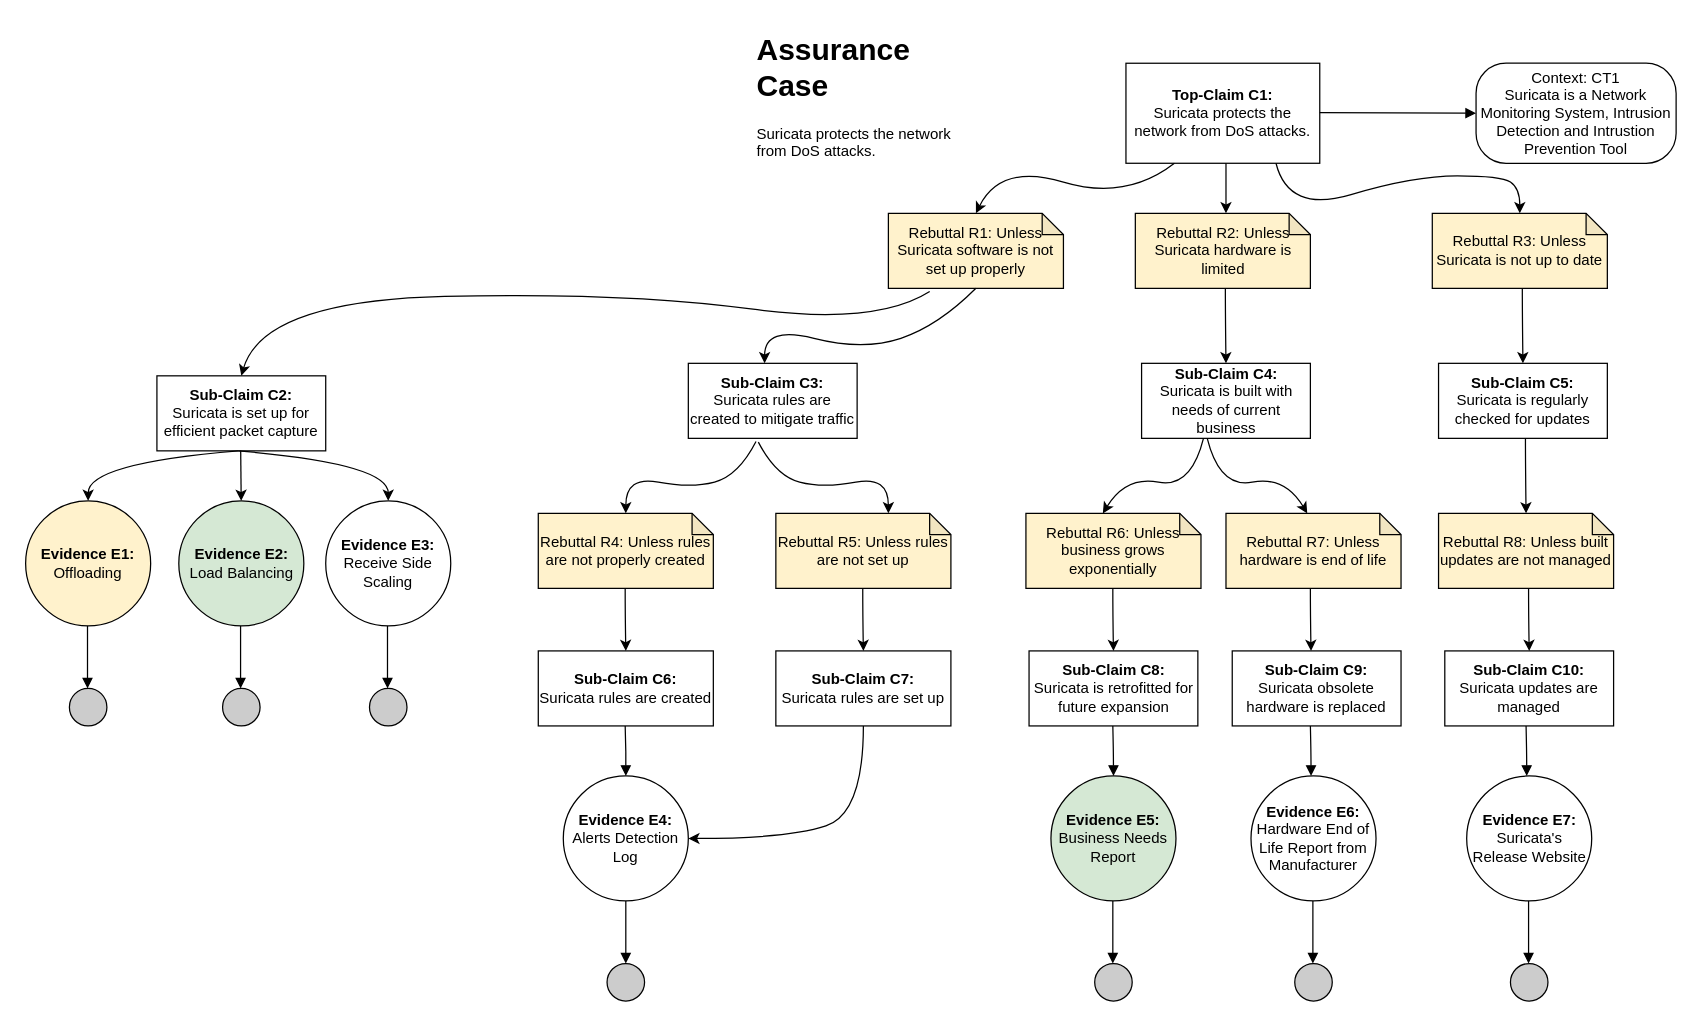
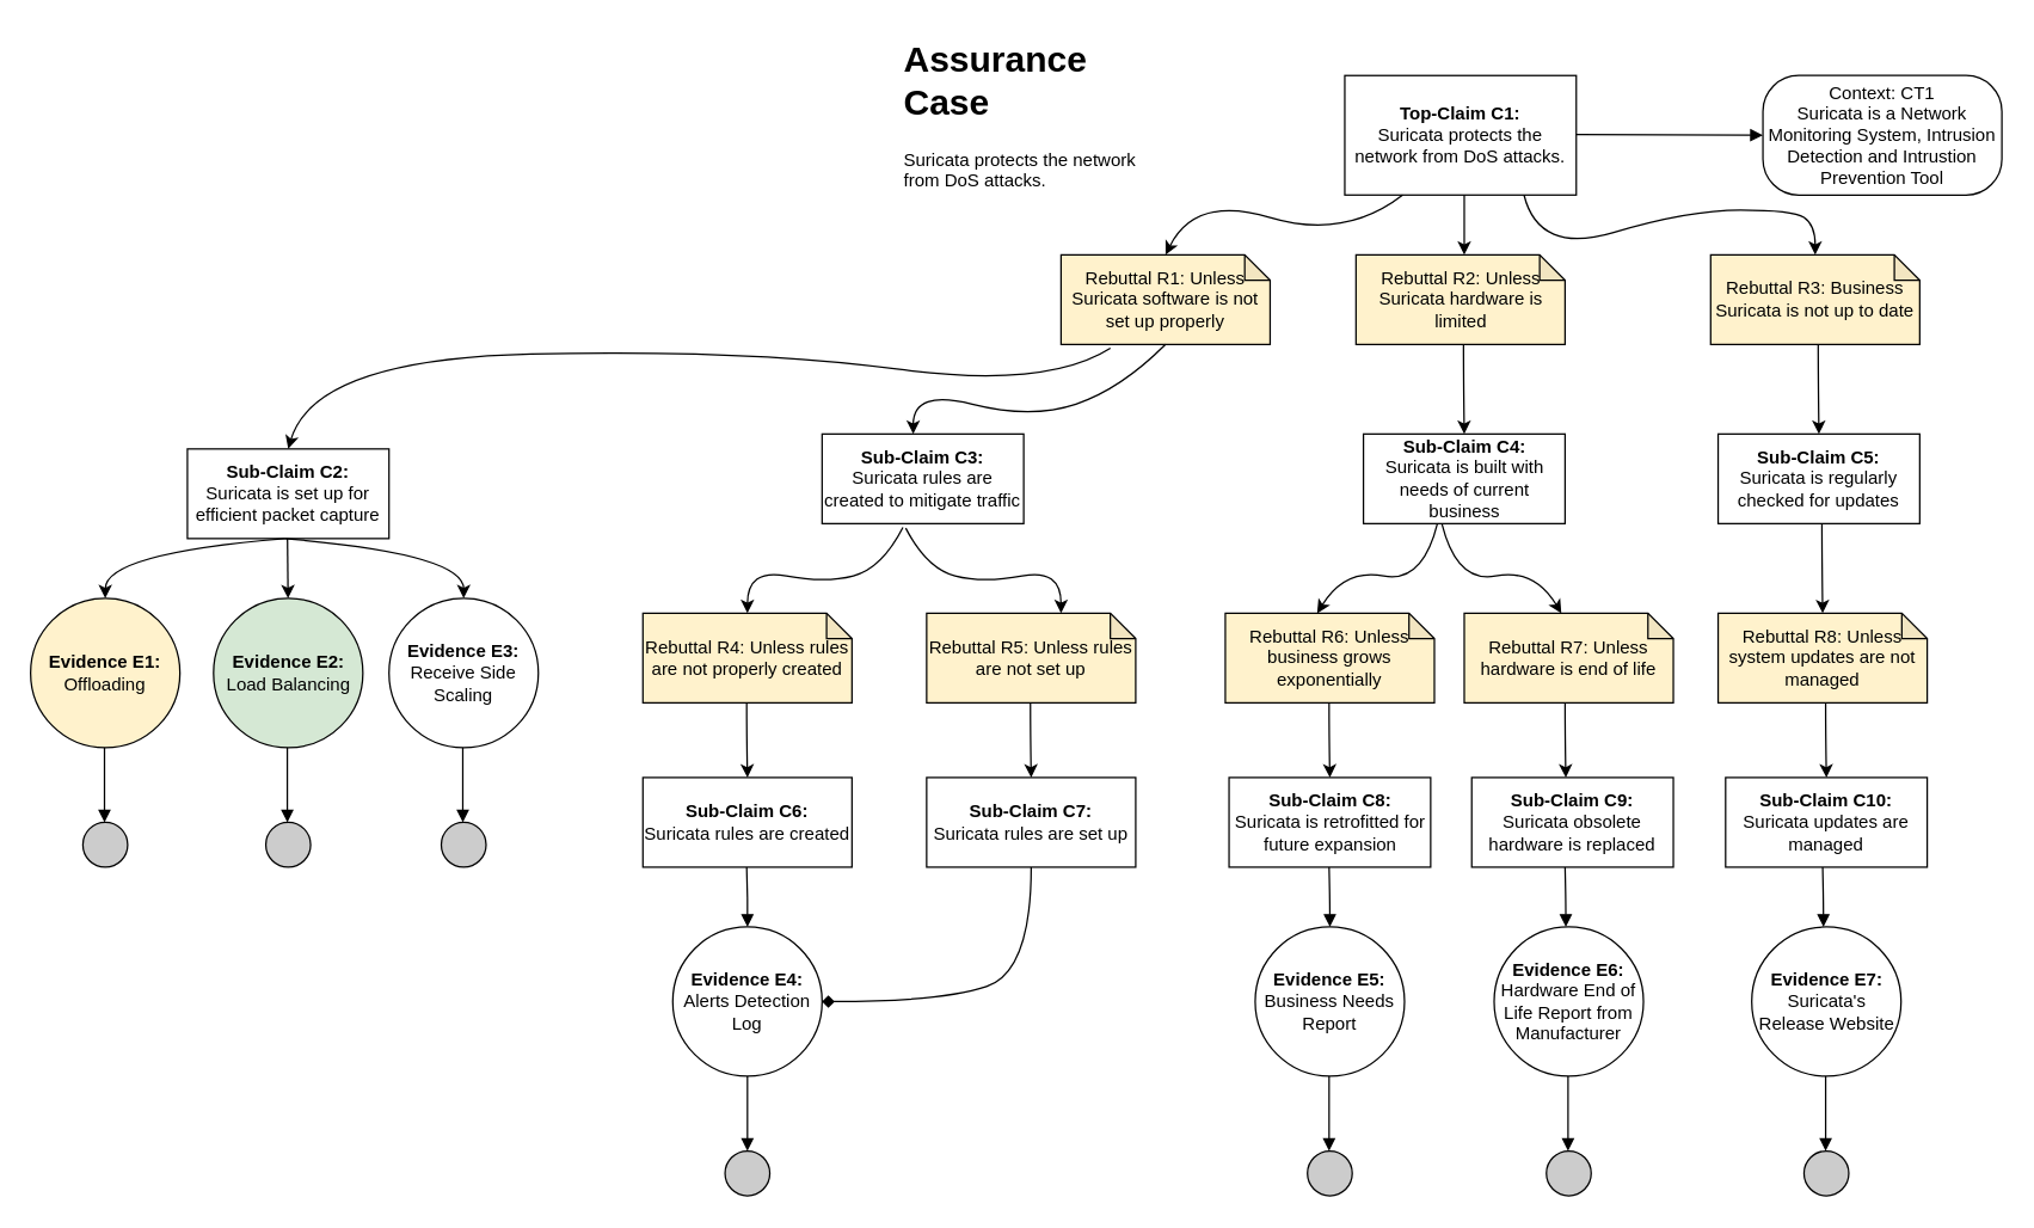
- <mxCell id="8" value="Rebuttal R3: Unless Suricata is not up to date" style="shape=note;whiteSpace=wrap;html=1;backgroundOutline=1;darkOpacity=0.05;size=17;fillColor=#FFF2CC;" vertex="1" parent="1"><mxGeometry x="1145" y="170" width="140" height="60" as="geometry" /></mxCell>
+ <mxCell id="8" value="Rebuttal R3: Business Suricata is not up to date" style="shape=note;whiteSpace=wrap;html=1;backgroundOutline=1;darkOpacity=0.05;size=17;fillColor=#FFF2CC;" vertex="1" parent="1"><mxGeometry x="1145" y="170" width="140" height="60" as="geometry" /></mxCell>
- <mxCell id="36" value="Rebuttal R8: Unless built updates are not managed" style="shape=note;whiteSpace=wrap;html=1;backgroundOutline=1;darkOpacity=0.05;size=17;fillColor=#FFF2CC;" vertex="1" parent="1"><mxGeometry x="1150" y="410" width="140" height="60" as="geometry" /></mxCell>
+ <mxCell id="36" value="Rebuttal R8: Unless system updates are not managed" style="shape=note;whiteSpace=wrap;html=1;backgroundOutline=1;darkOpacity=0.05;size=17;fillColor=#FFF2CC;" vertex="1" parent="1"><mxGeometry x="1150" y="410" width="140" height="60" as="geometry" /></mxCell>
- <mxCell id="52" value="" style="curved=1;endArrow=classic;html=1;rounded=0;exitX=0.5;exitY=1;exitDx=0;exitDy=0;entryX=1;entryY=0.5;entryDx=0;entryDy=0;" edge="1" parent="1" source="17" target="34"><mxGeometry width="50" height="50" relative="1" as="geometry"><mxPoint x="735" y="630" as="sourcePoint" /><mxPoint x="685" y="680" as="targetPoint" /><Array as="points"><mxPoint x="690" y="650" /><mxPoint x="630" y="670" /></Array></mxGeometry></mxCell>
+ <mxCell id="52" value="" style="curved=1;endArrow=diamond;html=1;rounded=0;exitX=0.5;exitY=1;exitDx=0;exitDy=0;entryX=1;entryY=0.5;entryDx=0;entryDy=0;" edge="1" parent="1" source="17" target="34"><mxGeometry width="50" height="50" relative="1" as="geometry"><mxPoint x="735" y="630" as="sourcePoint" /><mxPoint x="685" y="680" as="targetPoint" /><Array as="points"><mxPoint x="690" y="650" /><mxPoint x="630" y="670" /></Array></mxGeometry></mxCell>
- <mxCell id="40" value="&lt;b&gt;Evidence E5:&lt;/b&gt;&lt;br&gt;Business Needs Report" style="ellipse;whiteSpace=wrap;html=1;aspect=fixed;fillColor=#d5e8d4;rounded=0;" vertex="1" parent="1"><mxGeometry x="840" y="620" width="100" height="100" as="geometry" /></mxCell>
+ <mxCell id="40" value="&lt;b&gt;Evidence E5:&lt;/b&gt;&lt;br&gt;Business Needs Report" style="ellipse;whiteSpace=wrap;html=1;aspect=fixed;fillColor=#ffffff;rounded=0;" vertex="1" parent="1"><mxGeometry x="840" y="620" width="100" height="100" as="geometry" /></mxCell>
